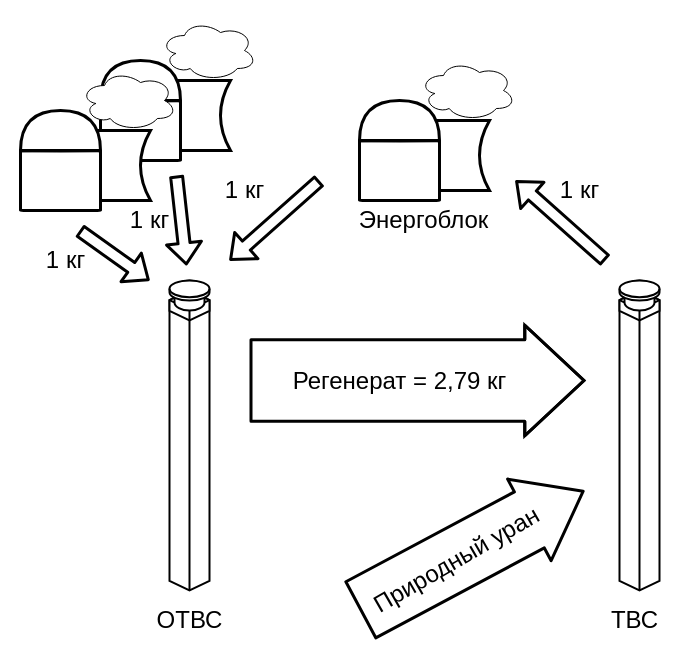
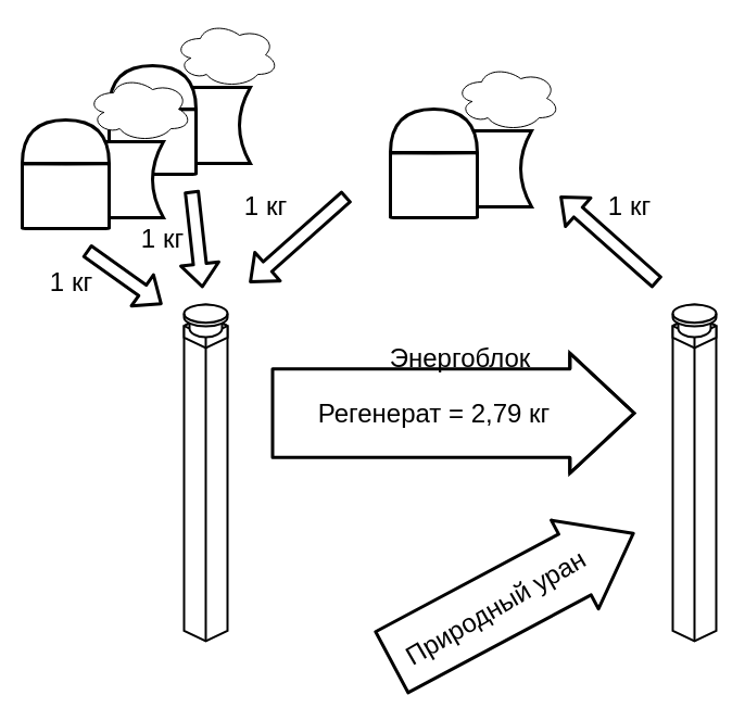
- <mxCell id="18" value="&lt;span style=&quot;font-size: 24px&quot;&gt;Энергоблок&lt;/span&gt;" style="text;html=1;align=center;verticalAlign=middle;resizable=0;points=[];autosize=1;strokeColor=none;fillColor=none;" parent="1" vertex="1"><mxGeometry x="348" y="210" width="150" height="20" as="geometry" /></mxCell>
+ <mxCell id="18" value="&lt;span style=&quot;font-size: 24px&quot;&gt;Энергоблок&lt;/span&gt;" style="text;html=1;align=center;verticalAlign=middle;resizable=0;points=[];autosize=1;strokeColor=none;fillColor=none;" parent="1" vertex="1"><mxGeometry x="348" y="320" width="150" height="20" as="geometry" /></mxCell>
- <mxCell id="16" value="&lt;font style=&quot;font-size: 24px&quot;&gt;ОТВС&lt;/font&gt;" style="text;html=1;align=center;verticalAlign=middle;resizable=0;points=[];autosize=1;strokeColor=none;fillColor=none;" parent="1" vertex="1"><mxGeometry x="149" y="610" width="80" height="20" as="geometry" /></mxCell>
- <mxCell id="17" value="&lt;font style=&quot;font-size: 24px&quot;&gt;ТВС&lt;/font&gt;" style="text;html=1;align=center;verticalAlign=middle;resizable=0;points=[];autosize=1;strokeColor=none;fillColor=none;" parent="1" vertex="1"><mxGeometry x="604" y="610" width="60" height="20" as="geometry" /></mxCell>
